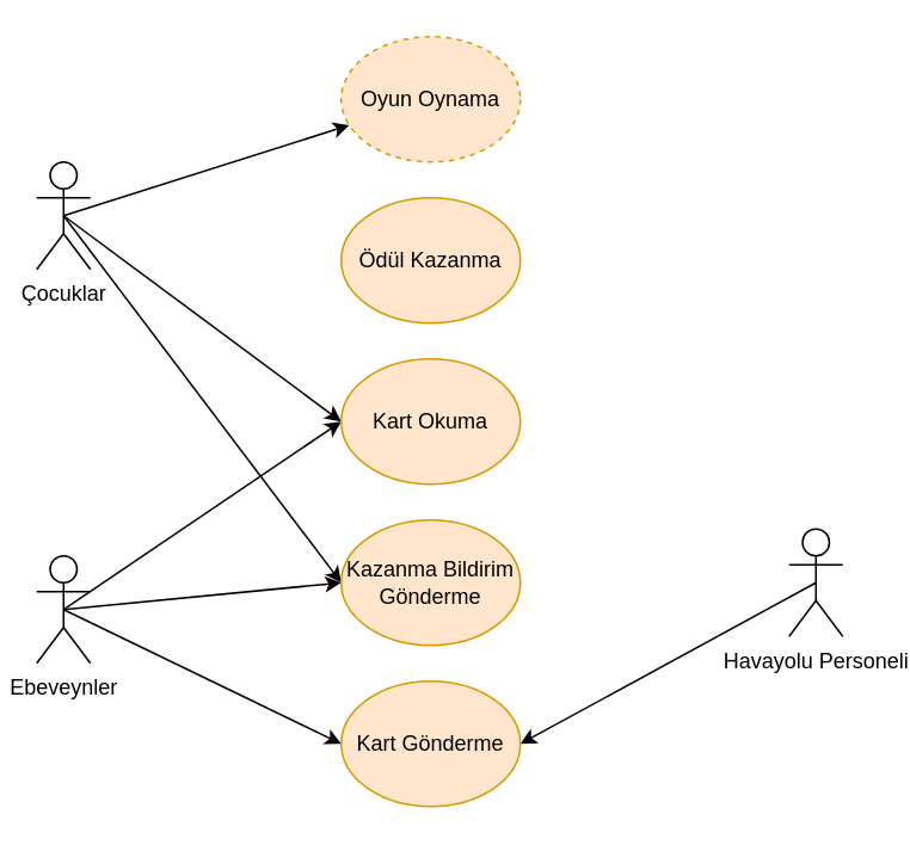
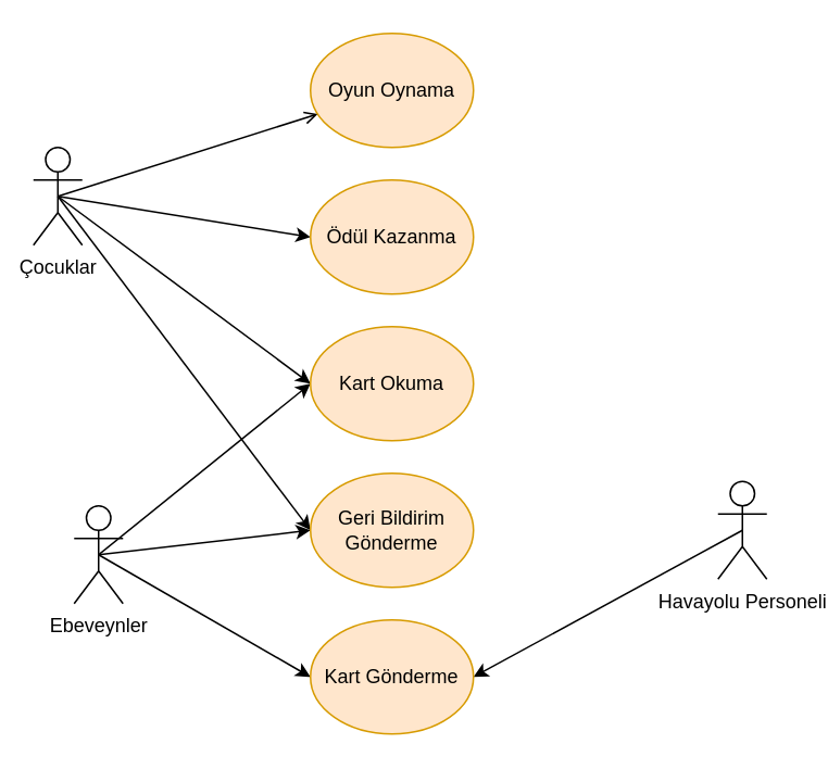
- <mxCell id="13" value="Oyun Oynama" style="ellipse;whiteSpace=wrap;html=1;fillColor=#ffe6cc;strokeColor=#d79b00;dashed=1;" vertex="1" parent="1"><mxGeometry x="190" y="20" width="100" height="70" as="geometry" /></mxCell>
+ <mxCell id="13" value="Oyun Oynama" style="ellipse;whiteSpace=wrap;html=1;fillColor=#ffe6cc;strokeColor=#d79b00;" vertex="1" parent="1"><mxGeometry x="190" y="20" width="100" height="70" as="geometry" /></mxCell>
- <mxCell id="2" style="rounded=0;orthogonalLoop=1;jettySize=auto;html=1;exitX=0.5;exitY=0.5;exitDx=0;exitDy=0;exitPerimeter=0;" edge="1" parent="1" source="6" target="13"><mxGeometry relative="1" as="geometry" /></mxCell>
+ <mxCell id="2" style="rounded=0;orthogonalLoop=1;jettySize=auto;html=1;exitX=0.5;exitY=0.5;exitDx=0;exitDy=0;exitPerimeter=0;endArrow=open;" edge="1" parent="1" source="6" target="13"><mxGeometry relative="1" as="geometry" /></mxCell>
+ <mxCell id="3" style="rounded=0;orthogonalLoop=1;jettySize=auto;html=1;entryX=0;entryY=0.5;entryDx=0;entryDy=0;exitX=0.5;exitY=0.5;exitDx=0;exitDy=0;exitPerimeter=0;" edge="1" parent="1" source="6" target="15"><mxGeometry relative="1" as="geometry" /></mxCell>
- <mxCell id="17" value="Kazanma Bildirim Gönderme" style="ellipse;whiteSpace=wrap;html=1;fillColor=#ffe6cc;strokeColor=#d79b00;" vertex="1" parent="1"><mxGeometry x="190" y="290" width="100" height="70" as="geometry" /></mxCell>
+ <mxCell id="17" value="Geri Bildirim Gönderme" style="ellipse;whiteSpace=wrap;html=1;fillColor=#ffe6cc;strokeColor=#d79b00;" vertex="1" parent="1"><mxGeometry x="190" y="290" width="100" height="70" as="geometry" /></mxCell>
- <mxCell id="12" value="Ebeveynler" style="shape=umlActor;verticalLabelPosition=bottom;verticalAlign=top;html=1;outlineConnect=0;" vertex="1" parent="1"><mxGeometry x="20" y="310" width="30" height="60" as="geometry" /></mxCell>
+ <mxCell id="12" value="Ebeveynler" style="shape=umlActor;verticalLabelPosition=bottom;verticalAlign=top;html=1;outlineConnect=0;" vertex="1" parent="1"><mxGeometry x="45" y="310" width="30" height="60" as="geometry" /></mxCell>
